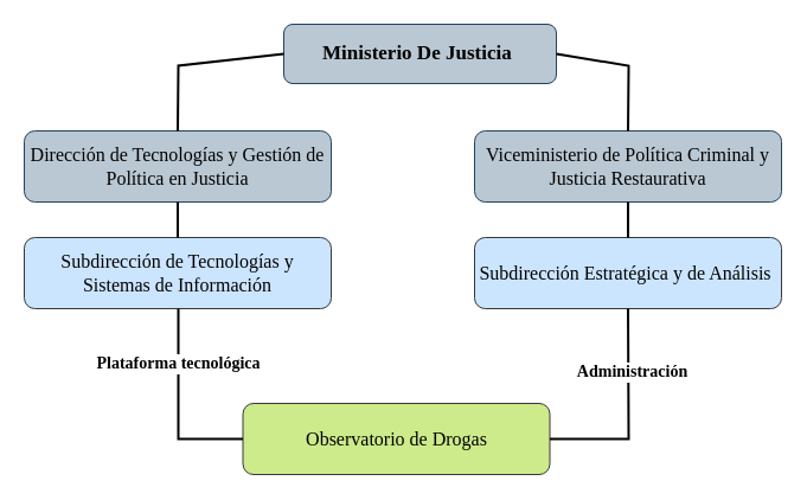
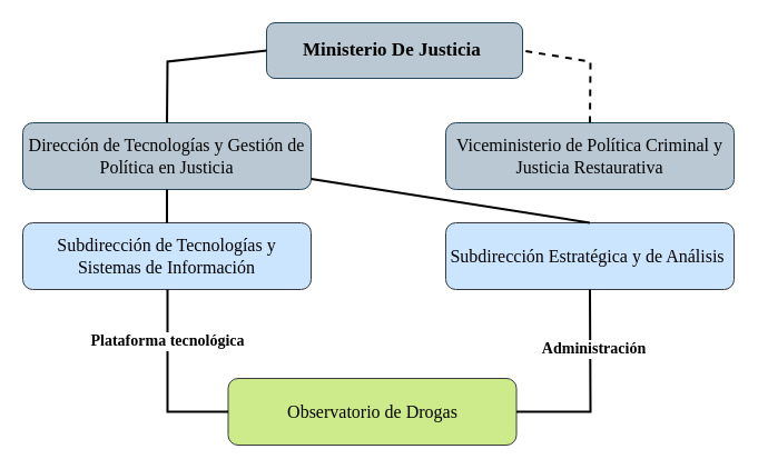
- <mxCell id="10" value="" style="endArrow=none;html=1;rounded=0;entryX=1;entryY=0.5;entryDx=0;entryDy=0;exitX=0.5;exitY=0;exitDx=0;exitDy=0;strokeWidth=2;" edge="1" parent="1" source="6" target="2"><mxGeometry width="50" height="50" relative="1" as="geometry"><mxPoint x="280" y="160" as="sourcePoint" /><mxPoint x="330" y="110" as="targetPoint" /><Array as="points"><mxPoint x="530" y="55" /></Array></mxGeometry></mxCell>
+ <mxCell id="10" value="" style="endArrow=none;html=1;rounded=0;entryX=1;entryY=0.5;entryDx=0;entryDy=0;exitX=0.5;exitY=0;exitDx=0;exitDy=0;strokeWidth=2;dashed=1;" edge="1" parent="1" source="6" target="2"><mxGeometry width="50" height="50" relative="1" as="geometry"><mxPoint x="280" y="160" as="sourcePoint" /><mxPoint x="330" y="110" as="targetPoint" /><Array as="points"><mxPoint x="530" y="55" /></Array></mxGeometry></mxCell>
- <mxCell id="8" value="" style="endArrow=none;html=1;rounded=0;exitX=0.5;exitY=0;exitDx=0;exitDy=0;entryX=0.5;entryY=1;entryDx=0;entryDy=0;fontSize=12;strokeWidth=2;" edge="1" parent="1" source="7" target="6"><mxGeometry width="50" height="50" relative="1" as="geometry"><mxPoint x="516" y="180" as="sourcePoint" /><mxPoint x="566" y="130" as="targetPoint" /></mxGeometry></mxCell>
+ <mxCell id="8" value="" style="endArrow=none;html=1;rounded=0;exitX=0.5;exitY=0;exitDx=0;exitDy=0;fontSize=12;strokeWidth=2;" edge="1" parent="1" source="7" target="3"><mxGeometry width="50" height="50" relative="1" as="geometry"><mxPoint x="516" y="180" as="sourcePoint" /><mxPoint x="566" y="130" as="targetPoint" /></mxGeometry></mxCell>
